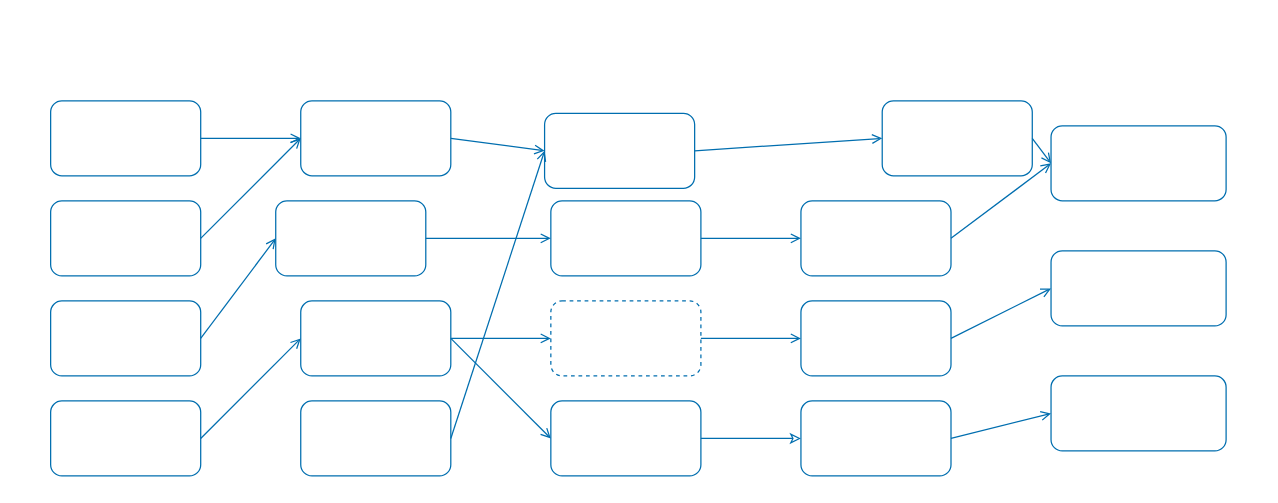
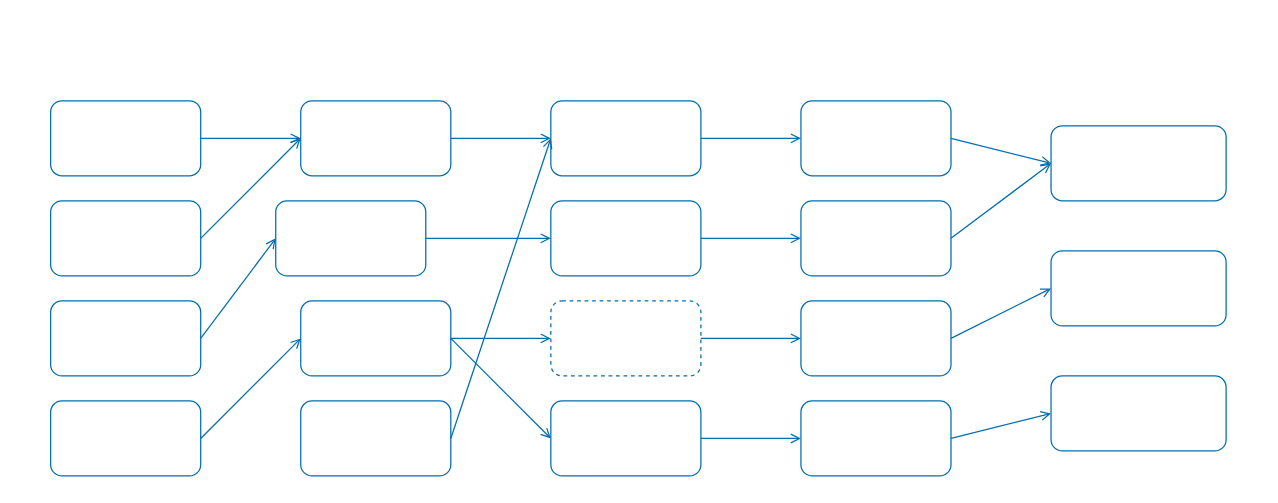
- <mxCell id="19" value="15% reducción de ciclo de ventas" style="rounded=1;whiteSpace=wrap;html=1;fillColor=none;strokeColor=light-dark(#006EAF,#006EAF);fontColor=light-dark(#FFFFFF,#006EAF);spacing=6;" parent="1" vertex="1"><mxGeometry x="705" y="80" width="120" height="60" as="geometry" /></mxCell>
+ <mxCell id="19" value="15% reducción de ciclo de ventas" style="rounded=1;whiteSpace=wrap;html=1;fillColor=none;strokeColor=light-dark(#006EAF,#006EAF);fontColor=light-dark(#FFFFFF,#006EAF);spacing=6;" parent="1" vertex="1"><mxGeometry x="640" y="80" width="120" height="60" as="geometry" /></mxCell>
- <mxCell id="15" value="Procesos de ventas estandarizados" style="rounded=1;whiteSpace=wrap;html=1;fillColor=none;strokeColor=light-dark(#006EAF,#006EAF);fontColor=light-dark(#FFFFFF,#006EAF);spacing=6;" parent="1" vertex="1"><mxGeometry x="435" y="90" width="120" height="60" as="geometry" /></mxCell>
+ <mxCell id="15" value="Procesos de ventas estandarizados" style="rounded=1;whiteSpace=wrap;html=1;fillColor=none;strokeColor=light-dark(#006EAF,#006EAF);fontColor=light-dark(#FFFFFF,#006EAF);spacing=6;" parent="1" vertex="1"><mxGeometry x="440" y="80" width="120" height="60" as="geometry" /></mxCell>
- <mxCell id="38" value="" style="endArrow=classic;html=1;exitX=1;exitY=0.5;exitDx=0;exitDy=0;entryX=0;entryY=0.5;entryDx=0;entryDy=0;fillColor=#1ba1e2;strokeColor=light-dark(#006EAF,#006EAF);endFill=0;spacing=6;" parent="1" source="18" target="22" edge="1"><mxGeometry width="50" height="50" relative="1" as="geometry"><mxPoint x="380" y="350" as="sourcePoint" /><mxPoint x="430" y="300" as="targetPoint" /></mxGeometry></mxCell>
+ <mxCell id="38" value="" style="endArrow=open;html=1;exitX=1;exitY=0.5;exitDx=0;exitDy=0;entryX=0;entryY=0.5;entryDx=0;entryDy=0;fillColor=#1ba1e2;strokeColor=light-dark(#006EAF,#006EAF);endFill=0;spacing=6;" parent="1" source="18" target="22" edge="1"><mxGeometry width="50" height="50" relative="1" as="geometry"><mxPoint x="380" y="350" as="sourcePoint" /><mxPoint x="430" y="300" as="targetPoint" /></mxGeometry></mxCell>
